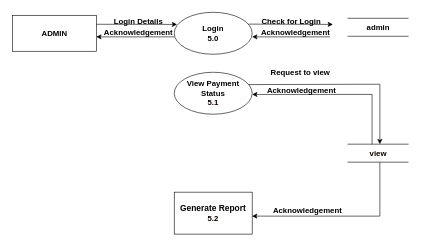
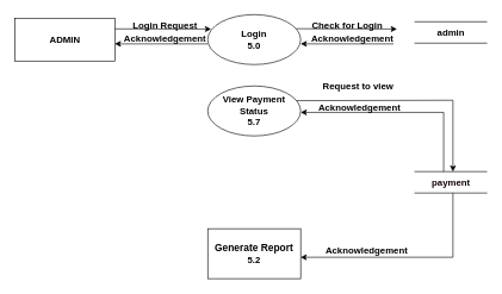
- <mxCell id="15" value="&lt;b&gt;&lt;font color=&quot;#000000&quot; style=&quot;font-size: 13px&quot;&gt;Login Details&lt;/font&gt;&lt;/b&gt;" style="text;html=1;align=center;verticalAlign=middle;resizable=0;points=[];autosize=1;strokeColor=none;fillColor=none;" vertex="1" parent="1"><mxGeometry x="180" y="25" width="100" height="20" as="geometry" /></mxCell>
+ <mxCell id="15" value="&lt;b&gt;&lt;font color=&quot;#000000&quot; style=&quot;font-size: 13px&quot;&gt;Login Request&lt;/font&gt;&lt;/b&gt;" style="text;html=1;align=center;verticalAlign=middle;resizable=0;points=[];autosize=1;strokeColor=none;fillColor=none;" vertex="1" parent="1"><mxGeometry x="180" y="25" width="100" height="20" as="geometry" /></mxCell>
- <mxCell id="10" value="&lt;font color=&quot;#000000&quot;&gt;&lt;span style=&quot;font-size: 13px&quot;&gt;&lt;b&gt;View Payment Status&lt;br&gt;&lt;/b&gt;&lt;/span&gt;&lt;/font&gt;&lt;b&gt;&lt;font style=&quot;font-size: 13px&quot; color=&quot;#0f0000&quot;&gt;5.1&lt;/font&gt;&lt;/b&gt;" style="ellipse;whiteSpace=wrap;html=1;strokeColor=#000000;fillColor=none;" parent="1" vertex="1"><mxGeometry x="290" y="120" width="130" height="70" as="geometry" /></mxCell>
+ <mxCell id="10" value="&lt;font color=&quot;#000000&quot;&gt;&lt;span style=&quot;font-size: 13px&quot;&gt;&lt;b&gt;View Payment Status&lt;br&gt;&lt;/b&gt;&lt;/span&gt;&lt;/font&gt;&lt;b&gt;&lt;font style=&quot;font-size: 13px&quot; color=&quot;#0f0000&quot;&gt;5.7&lt;/font&gt;&lt;/b&gt;" style="ellipse;whiteSpace=wrap;html=1;strokeColor=#000000;fillColor=none;" parent="1" vertex="1"><mxGeometry x="290" y="120" width="130" height="70" as="geometry" /></mxCell>
- <mxCell id="14" value="&lt;b&gt;view&lt;/b&gt;" style="html=1;dashed=0;whitespace=wrap;shape=partialRectangle;right=0;left=0;labelBackgroundColor=none;fontSize=13;fontColor=#0F0000;strokeColor=#000000;fillColor=none;" parent="1" vertex="1"><mxGeometry x="580" y="240" width="100" height="30" as="geometry" /></mxCell>
+ <mxCell id="14" value="&lt;b&gt;payment&lt;/b&gt;" style="html=1;dashed=0;whitespace=wrap;shape=partialRectangle;right=0;left=0;labelBackgroundColor=none;fontSize=13;fontColor=#0F0000;strokeColor=#000000;fillColor=none;" parent="1" vertex="1"><mxGeometry x="580" y="240" width="100" height="30" as="geometry" /></mxCell>
